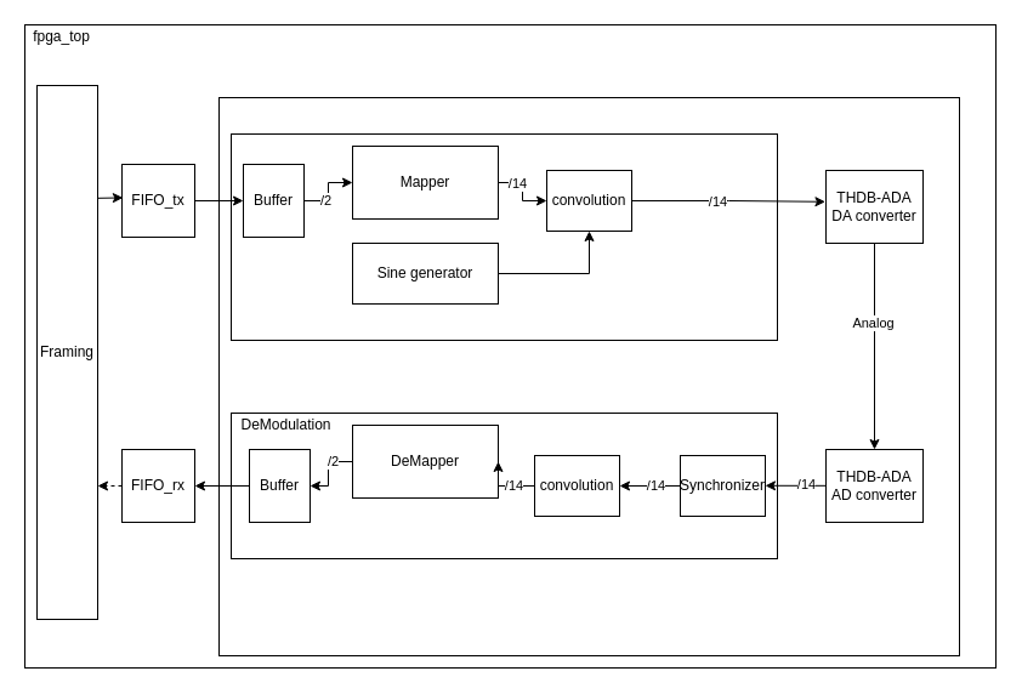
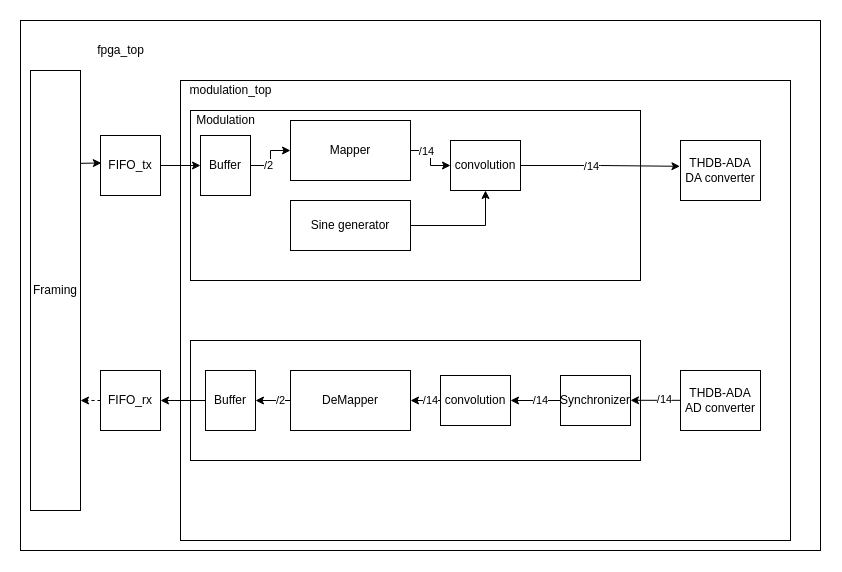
- <mxCell id="3" value="fpga_top" style="text;html=1;align=center;verticalAlign=middle;resizable=0;points=[];autosize=1;" parent="1" vertex="1"><mxGeometry x="20" y="20" width="60" height="20" as="geometry" /></mxCell>
+ <mxCell id="3" value="fpga_top" style="text;html=1;align=center;verticalAlign=middle;resizable=0;points=[];autosize=1;" parent="1" vertex="1"><mxGeometry x="90" y="40" width="60" height="20" as="geometry" /></mxCell>
+ <mxCell id="5" value="modulation_top" style="text;html=1;align=center;verticalAlign=middle;resizable=0;points=[];autosize=1;" parent="1" vertex="1"><mxGeometry x="180" y="80" width="100" height="20" as="geometry" /></mxCell>
+ <mxCell id="10" value="Modulation" style="text;html=1;align=center;verticalAlign=middle;resizable=0;points=[];autosize=1;" parent="1" vertex="1"><mxGeometry x="190" y="110" width="70" height="20" as="geometry" /></mxCell>
- <mxCell id="14" style="edgeStyle=orthogonalEdgeStyle;rounded=0;orthogonalLoop=1;jettySize=auto;html=1;exitX=0.5;exitY=1;exitDx=0;exitDy=0;entryX=0.5;entryY=0;entryDx=0;entryDy=0;startArrow=none;startFill=0;endArrow=classic;endFill=1;" parent="1" source="16" target="17" edge="1"><mxGeometry relative="1" as="geometry" /></mxCell>
- <mxCell id="15" value="Analog" style="edgeLabel;html=1;align=center;verticalAlign=middle;resizable=0;points=[];" parent="14" vertex="1" connectable="0"><mxGeometry x="-0.237" y="-2" relative="1" as="geometry"><mxPoint as="offset" /></mxGeometry></mxCell>
- <mxCell id="19" value="DeModulation" style="text;html=1;align=center;verticalAlign=middle;resizable=0;points=[];autosize=1;" parent="1" vertex="1"><mxGeometry x="190" y="340" width="90" height="20" as="geometry" /></mxCell>
- <mxCell id="21" value="DeMapper" style="whiteSpace=wrap;html=1;" parent="1" vertex="1"><mxGeometry x="290" y="350" width="120" height="60" as="geometry" /></mxCell>
+ <mxCell id="21" value="DeMapper" style="whiteSpace=wrap;html=1;" parent="1" vertex="1"><mxGeometry x="290" y="370" width="120" height="60" as="geometry" /></mxCell>
